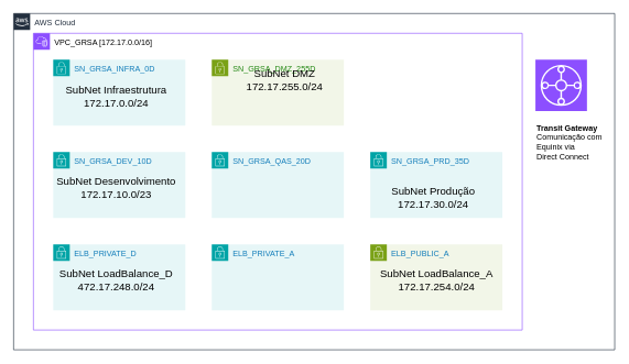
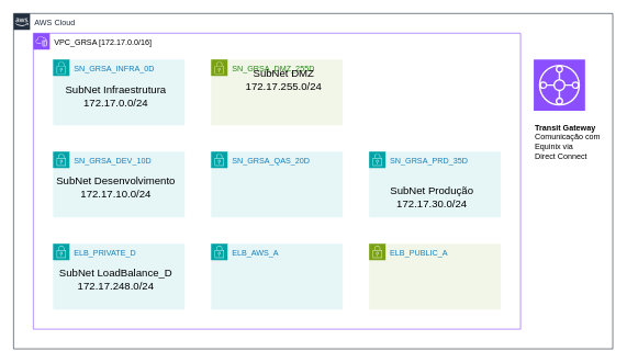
- <mxCell id="9" value="&lt;font style=&quot;font-size: 16px;&quot;&gt;SubNet Desenvolvimento&lt;/font&gt;&lt;div&gt;&lt;font style=&quot;font-size: 16px;&quot;&gt;172.17.10.0/23&lt;/font&gt;&lt;/div&gt;" style="text;html=1;align=center;verticalAlign=middle;resizable=0;points=[];autosize=1;strokeColor=none;fillColor=none;" vertex="1" parent="8"><mxGeometry x="-5" y="30" width="200" height="50" as="geometry" /></mxCell>
+ <mxCell id="9" value="&lt;font style=&quot;font-size: 16px;&quot;&gt;SubNet Desenvolvimento&lt;/font&gt;&lt;div&gt;&lt;font style=&quot;font-size: 16px;&quot;&gt;172.17.10.0/24&lt;/font&gt;&lt;/div&gt;" style="text;html=1;align=center;verticalAlign=middle;resizable=0;points=[];autosize=1;strokeColor=none;fillColor=none;" vertex="1" parent="8"><mxGeometry x="-5" y="30" width="200" height="50" as="geometry" /></mxCell>
- <mxCell id="19" value="ELB_PRIVATE_A" style="points=[[0,0],[0.25,0],[0.5,0],[0.75,0],[1,0],[1,0.25],[1,0.5],[1,0.75],[1,1],[0.75,1],[0.5,1],[0.25,1],[0,1],[0,0.75],[0,0.5],[0,0.25]];outlineConnect=0;gradientColor=none;html=1;whiteSpace=wrap;fontSize=12;fontStyle=0;container=1;pointerEvents=0;collapsible=0;recursiveResize=0;shape=mxgraph.aws4.group;grIcon=mxgraph.aws4.group_security_group;grStroke=0;strokeColor=#00A4A6;fillColor=#E6F6F7;verticalAlign=top;align=left;spacingLeft=30;fontColor=#147EBA;dashed=0;" vertex="1" parent="5"><mxGeometry x="270" y="320" width="200" height="100" as="geometry" /></mxCell>
+ <mxCell id="19" value="ELB_AWS_A" style="points=[[0,0],[0.25,0],[0.5,0],[0.75,0],[1,0],[1,0.25],[1,0.5],[1,0.75],[1,1],[0.75,1],[0.5,1],[0.25,1],[0,1],[0,0.75],[0,0.5],[0,0.25]];outlineConnect=0;gradientColor=none;html=1;whiteSpace=wrap;fontSize=12;fontStyle=0;container=1;pointerEvents=0;collapsible=0;recursiveResize=0;shape=mxgraph.aws4.group;grIcon=mxgraph.aws4.group_security_group;grStroke=0;strokeColor=#00A4A6;fillColor=#E6F6F7;verticalAlign=top;align=left;spacingLeft=30;fontColor=#147EBA;dashed=0;" vertex="1" parent="5"><mxGeometry x="270" y="320" width="200" height="100" as="geometry" /></mxCell>
- <mxCell id="16" value="&lt;font style=&quot;font-size: 16px;&quot;&gt;SubNet LoadBalance_D&lt;/font&gt;&lt;div&gt;&lt;font style=&quot;font-size: 16px;&quot;&gt;472.17.248.0/24&lt;/font&gt;&lt;/div&gt;" style="text;html=1;align=center;verticalAlign=middle;resizable=0;points=[];autosize=1;strokeColor=none;fillColor=none;" vertex="1" parent="15"><mxGeometry x="-5" y="30" width="200" height="50" as="geometry" /></mxCell>
+ <mxCell id="16" value="&lt;font style=&quot;font-size: 16px;&quot;&gt;SubNet LoadBalance_D&lt;/font&gt;&lt;div&gt;&lt;font style=&quot;font-size: 16px;&quot;&gt;172.17.248.0/24&lt;/font&gt;&lt;/div&gt;" style="text;html=1;align=center;verticalAlign=middle;resizable=0;points=[];autosize=1;strokeColor=none;fillColor=none;" vertex="1" parent="15"><mxGeometry x="-5" y="30" width="200" height="50" as="geometry" /></mxCell>
- <mxCell id="18" value="&lt;font style=&quot;font-size: 16px;&quot;&gt;SubNet LoadBalance_A&lt;/font&gt;&lt;div&gt;&lt;font style=&quot;font-size: 16px;&quot;&gt;172.17.254.0/24&lt;/font&gt;&lt;/div&gt;" style="text;html=1;align=center;verticalAlign=middle;resizable=0;points=[];autosize=1;strokeColor=none;fillColor=none;" vertex="1" parent="17"><mxGeometry x="5" y="30" width="190" height="50" as="geometry" /></mxCell>
